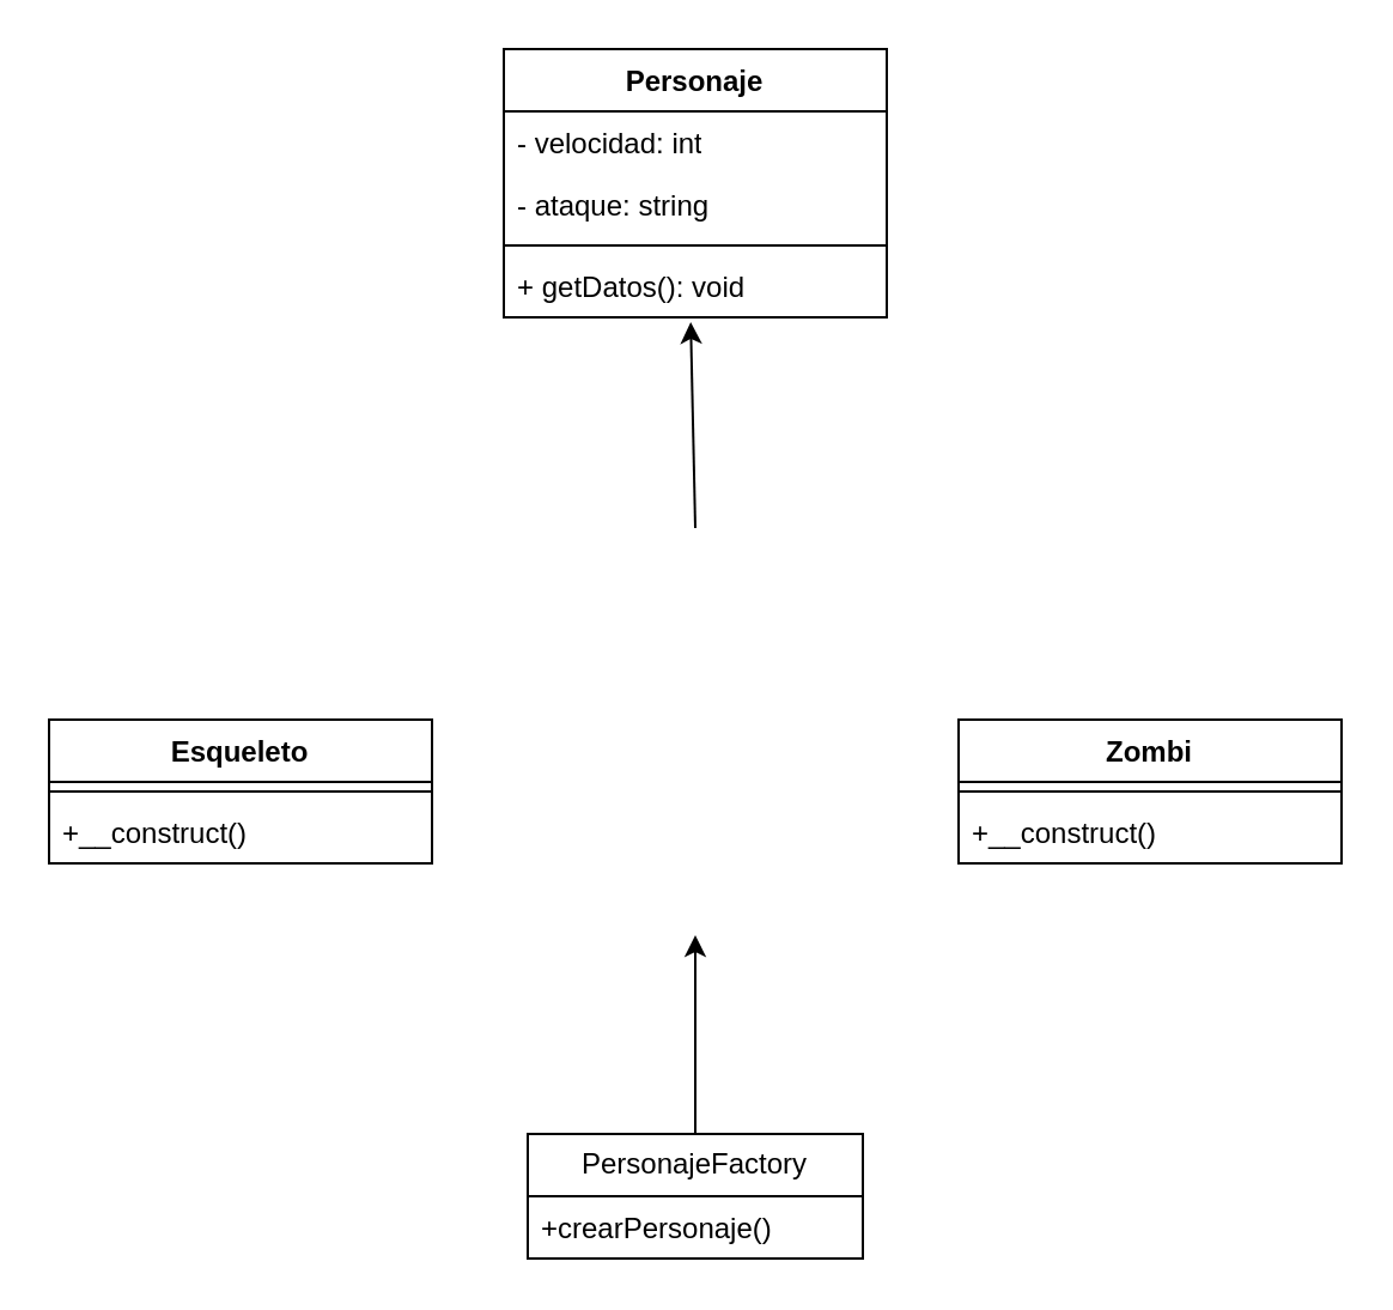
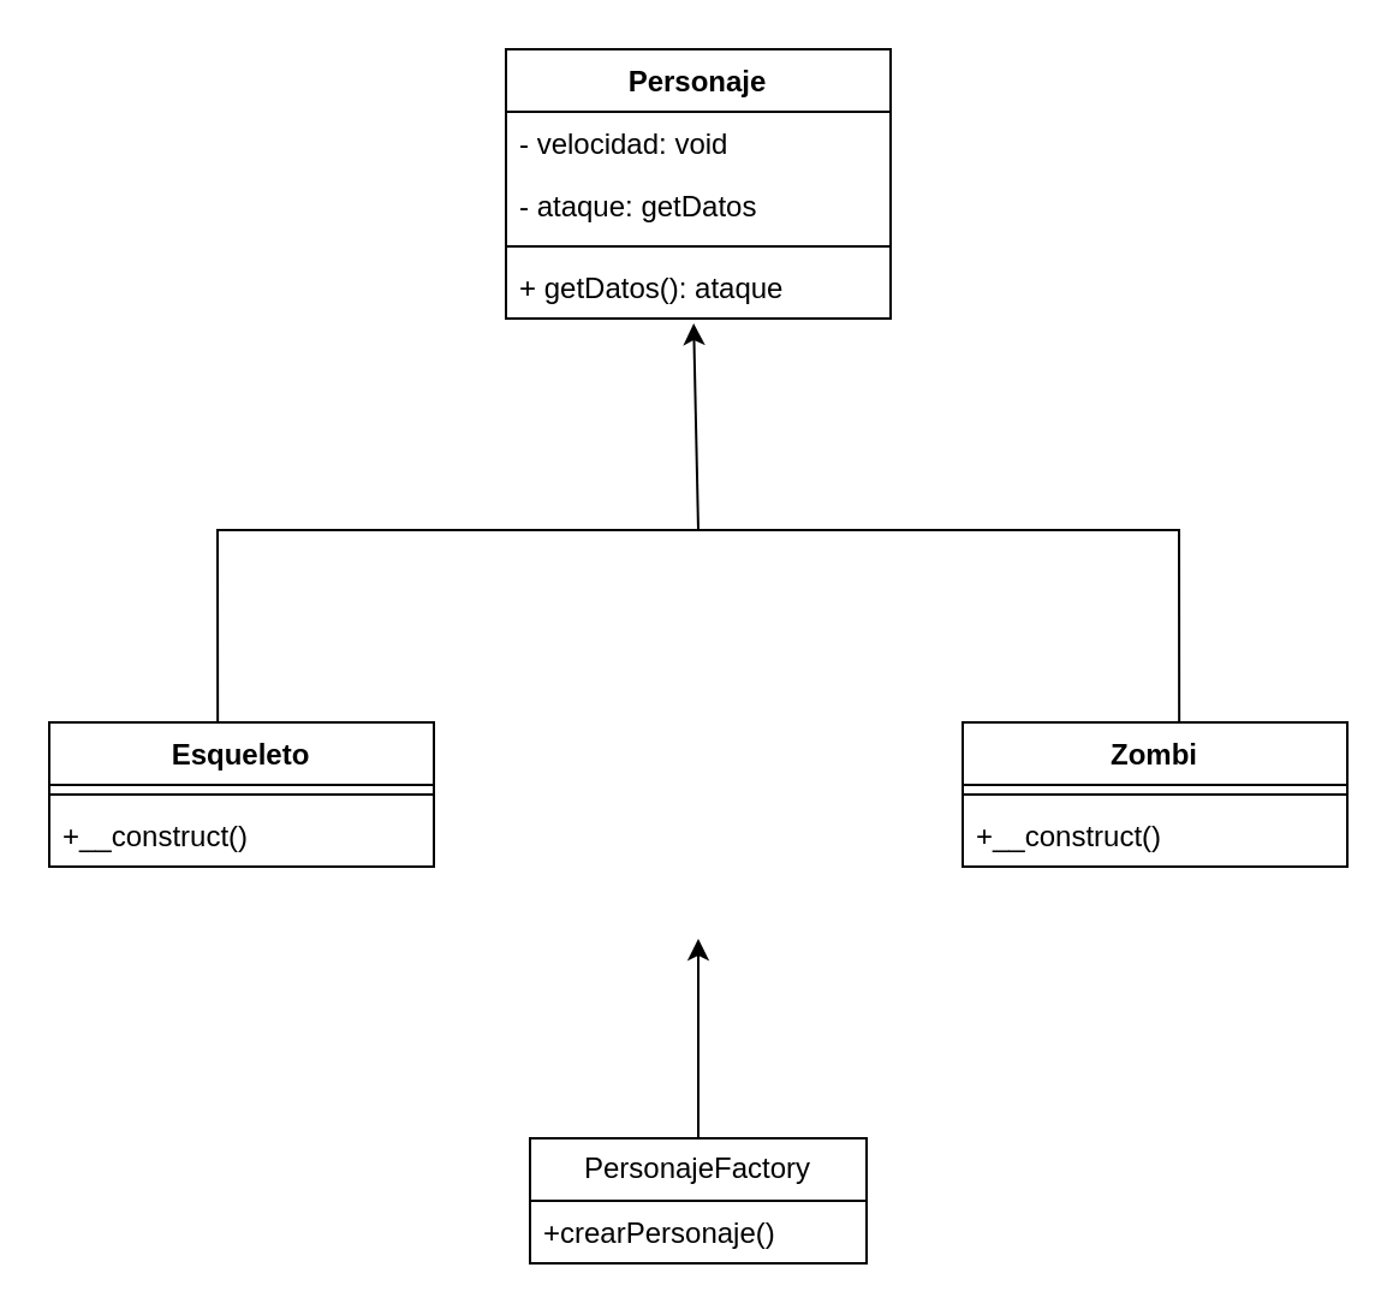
- <mxCell id="12" value="- velocidad: int" style="text;strokeColor=none;fillColor=none;align=left;verticalAlign=top;spacingLeft=4;spacingRight=4;overflow=hidden;rotatable=0;points=[[0,0.5],[1,0.5]];portConstraint=eastwest;whiteSpace=wrap;html=1;" vertex="1" parent="11"><mxGeometry y="26" width="160" height="26" as="geometry" /></mxCell>
+ <mxCell id="12" value="- velocidad: void" style="text;strokeColor=none;fillColor=none;align=left;verticalAlign=top;spacingLeft=4;spacingRight=4;overflow=hidden;rotatable=0;points=[[0,0.5],[1,0.5]];portConstraint=eastwest;whiteSpace=wrap;html=1;" vertex="1" parent="11"><mxGeometry y="26" width="160" height="26" as="geometry" /></mxCell>
- <mxCell id="13" value="- ataque: string" style="text;strokeColor=none;fillColor=none;align=left;verticalAlign=top;spacingLeft=4;spacingRight=4;overflow=hidden;rotatable=0;points=[[0,0.5],[1,0.5]];portConstraint=eastwest;whiteSpace=wrap;html=1;" vertex="1" parent="11"><mxGeometry y="52" width="160" height="26" as="geometry" /></mxCell>
+ <mxCell id="13" value="- ataque: getDatos" style="text;strokeColor=none;fillColor=none;align=left;verticalAlign=top;spacingLeft=4;spacingRight=4;overflow=hidden;rotatable=0;points=[[0,0.5],[1,0.5]];portConstraint=eastwest;whiteSpace=wrap;html=1;" vertex="1" parent="11"><mxGeometry y="52" width="160" height="26" as="geometry" /></mxCell>
- <mxCell id="15" value="+ getDatos(): void" style="text;strokeColor=none;fillColor=none;align=left;verticalAlign=top;spacingLeft=4;spacingRight=4;overflow=hidden;rotatable=0;points=[[0,0.5],[1,0.5]];portConstraint=eastwest;whiteSpace=wrap;html=1;" vertex="1" parent="11"><mxGeometry y="86" width="160" height="26" as="geometry" /></mxCell>
+ <mxCell id="15" value="+ getDatos(): ataque" style="text;strokeColor=none;fillColor=none;align=left;verticalAlign=top;spacingLeft=4;spacingRight=4;overflow=hidden;rotatable=0;points=[[0,0.5],[1,0.5]];portConstraint=eastwest;whiteSpace=wrap;html=1;" vertex="1" parent="11"><mxGeometry y="86" width="160" height="26" as="geometry" /></mxCell>
+ <mxCell id="10" value="" style="endArrow=none;html=1;rounded=0;exitX=0.438;exitY=0;exitDx=0;exitDy=0;exitPerimeter=0;entryX=0.563;entryY=0;entryDx=0;entryDy=0;entryPerimeter=0;" edge="1" parent="1" source="4" target="7"><mxGeometry width="50" height="50" relative="1" as="geometry"><mxPoint x="280" y="370" as="sourcePoint" /><mxPoint x="330" y="320" as="targetPoint" /><Array as="points"><mxPoint x="90" y="220" /><mxPoint x="290" y="220" /><mxPoint x="490" y="220" /></Array></mxGeometry></mxCell>
